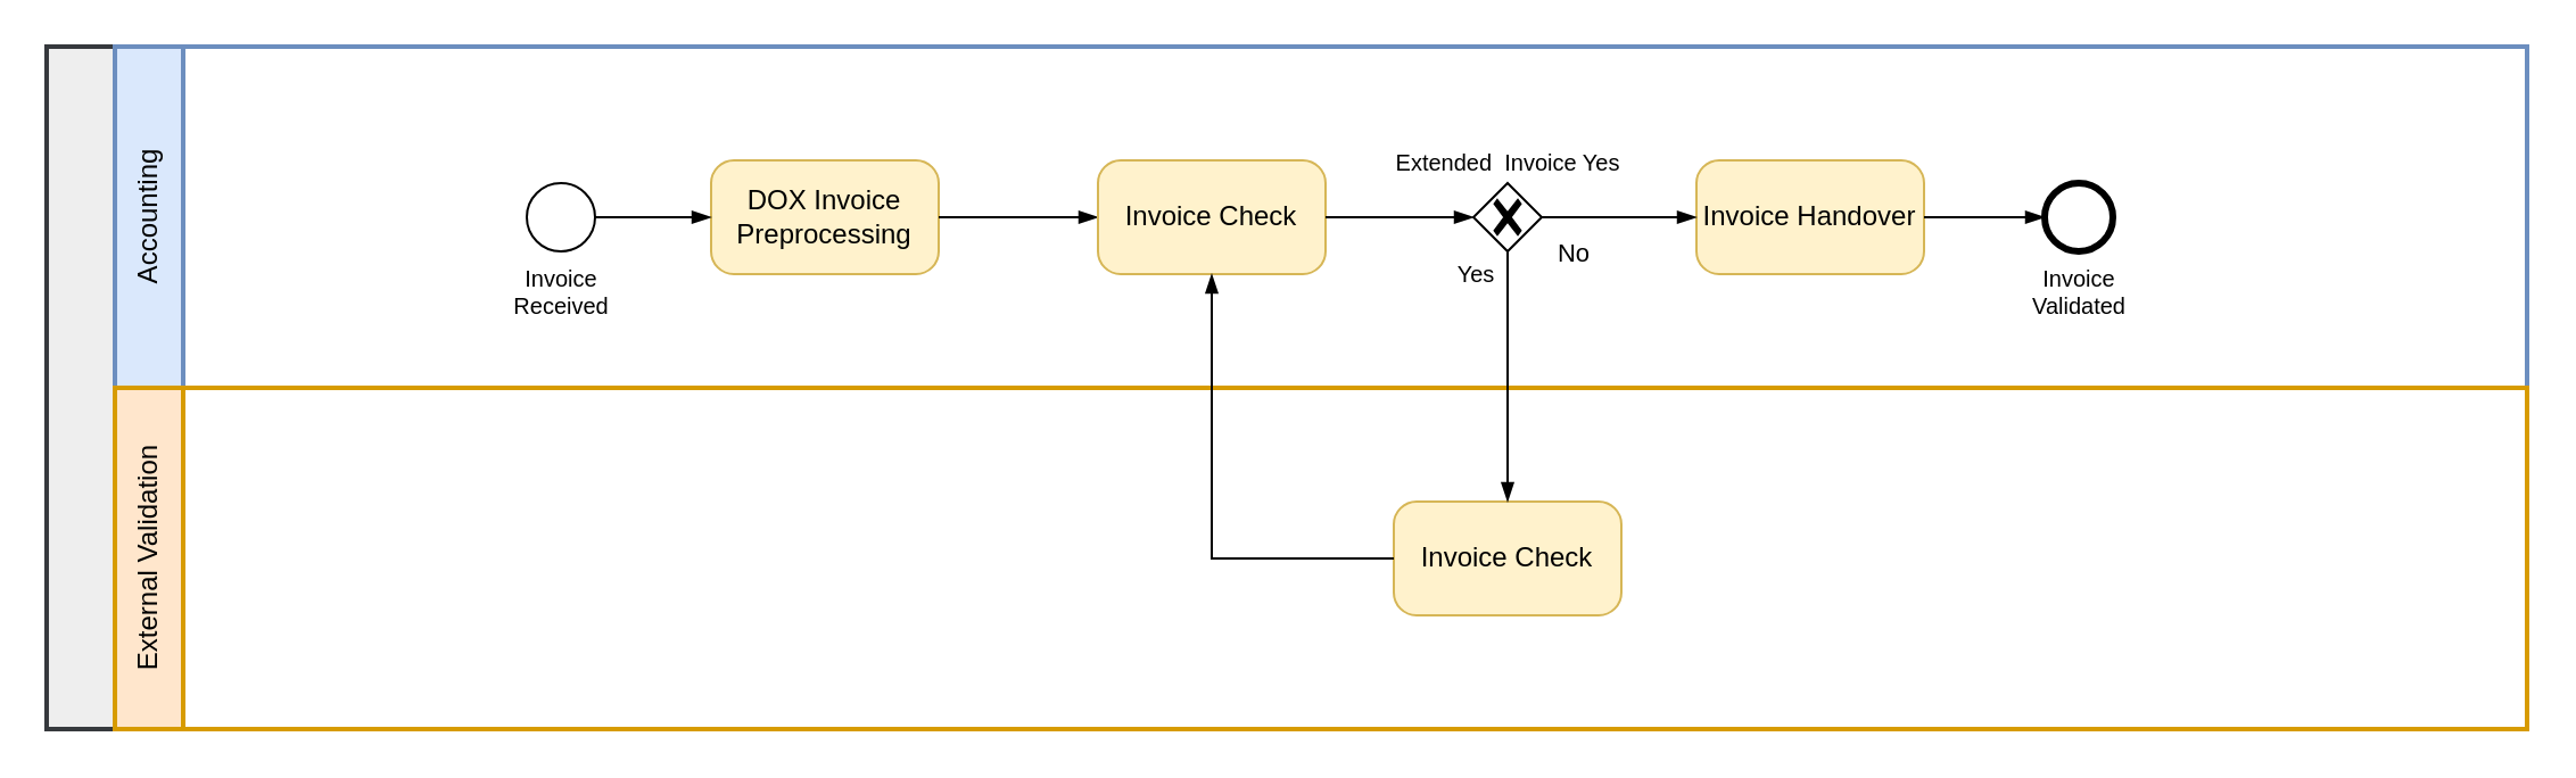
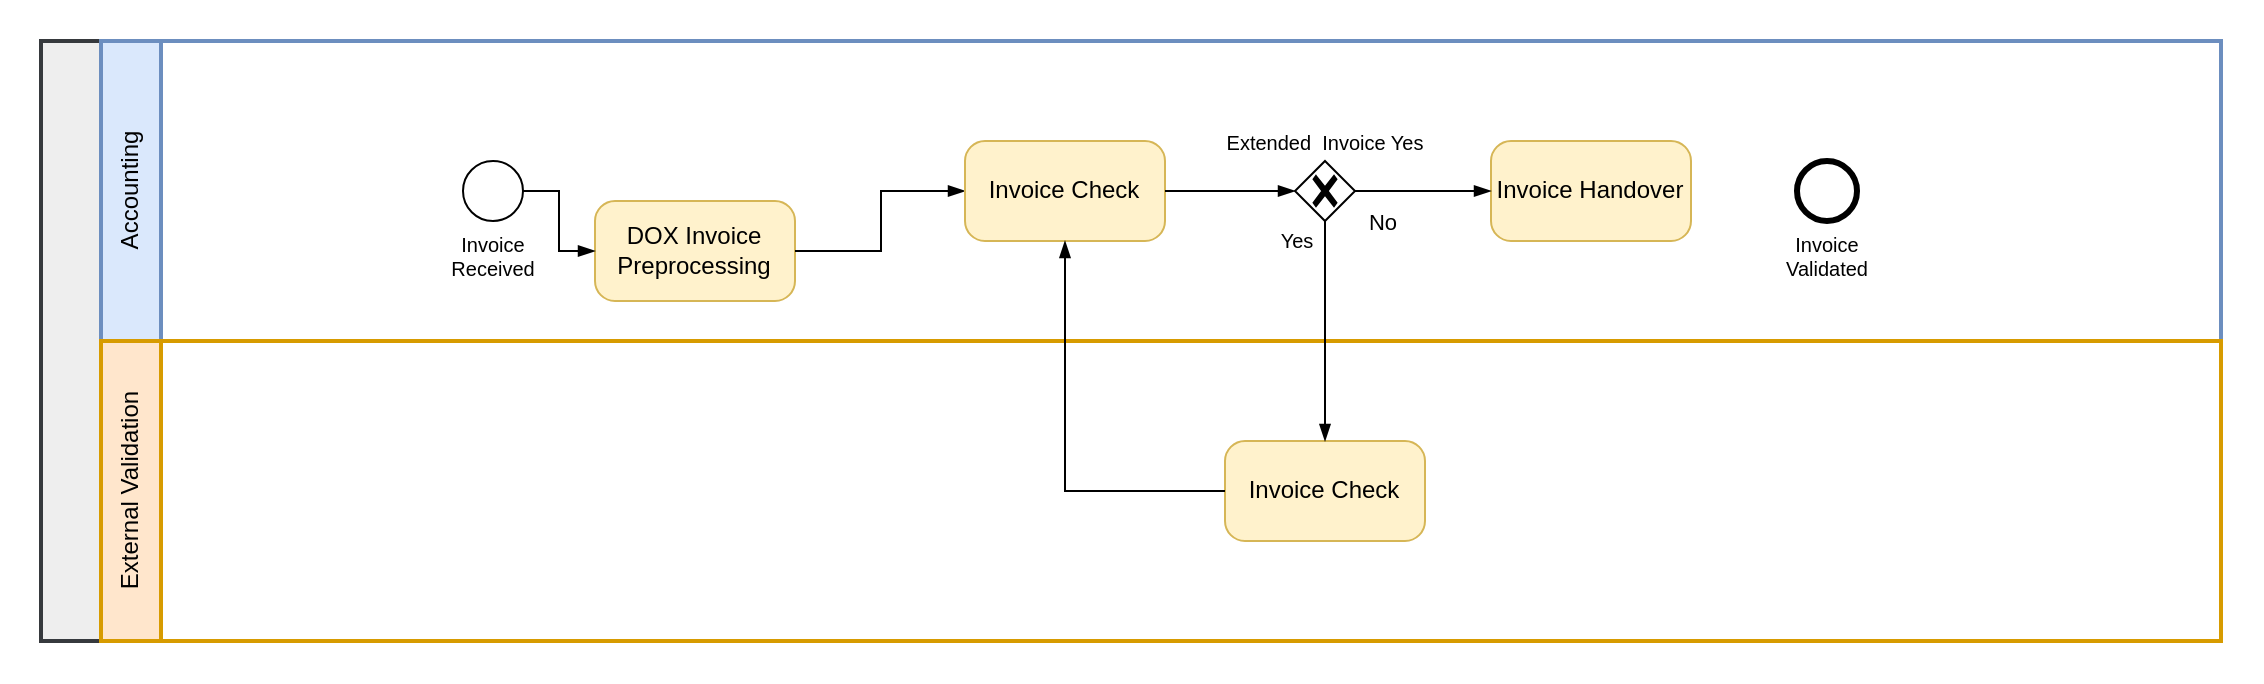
- <mxCell id="4" value="&lt;font style=&quot;font-size: 12px;&quot;&gt;DOX Invoice Preprocessing&lt;/font&gt;" style="points=[[0.25,0,0],[0.5,0,0],[0.75,0,0],[1,0.25,0],[1,0.5,0],[1,0.75,0],[0.75,1,0],[0.5,1,0],[0.25,1,0],[0,0.75,0],[0,0.5,0],[0,0.25,0]];shape=mxgraph.bpmn.task;whiteSpace=wrap;rectStyle=rounded;size=10;html=1;container=1;expand=0;collapsible=0;taskMarker=abstract;fillColor=#fff2cc;strokeColor=#d6b656;fontSize=10;" parent="3" vertex="1"><mxGeometry x="262" y="50" width="100" height="50" as="geometry" /></mxCell>
+ <mxCell id="4" value="&lt;font style=&quot;font-size: 12px;&quot;&gt;DOX Invoice Preprocessing&lt;/font&gt;" style="points=[[0.25,0,0],[0.5,0,0],[0.75,0,0],[1,0.25,0],[1,0.5,0],[1,0.75,0],[0.75,1,0],[0.5,1,0],[0.25,1,0],[0,0.75,0],[0,0.5,0],[0,0.25,0]];shape=mxgraph.bpmn.task;whiteSpace=wrap;rectStyle=rounded;size=10;html=1;container=1;expand=0;collapsible=0;taskMarker=abstract;fillColor=#fff2cc;strokeColor=#d6b656;fontSize=10;" parent="3" vertex="1"><mxGeometry x="247" y="80" width="100" height="50" as="geometry" /></mxCell>
- <mxCell id="15" value="" style="fontSize=12;html=1;endArrow=blockThin;endFill=1;rounded=0;entryX=0;entryY=0.5;entryDx=0;entryDy=0;entryPerimeter=0;exitX=1;exitY=0.5;exitDx=0;exitDy=0;exitPerimeter=0;" parent="3" source="9" target="6" edge="1"><mxGeometry width="160" relative="1" as="geometry"><mxPoint x="798" y="75" as="sourcePoint" /><mxPoint x="705" y="85" as="targetPoint" /></mxGeometry></mxCell>
